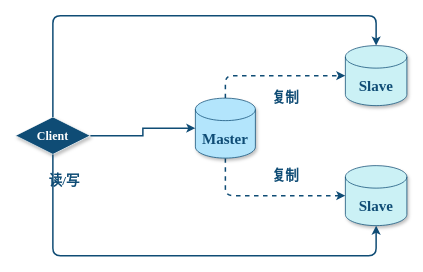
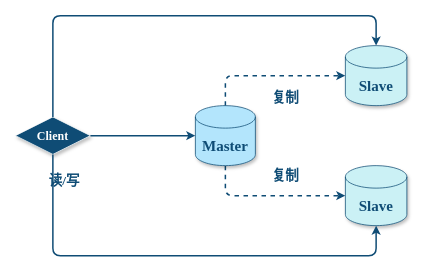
- <mxCell id="4" value="&lt;b&gt;Master&lt;/b&gt;" style="shape=cylinder3;whiteSpace=wrap;html=1;boundedLbl=1;backgroundOutline=1;size=15;rounded=1;shadow=1;align=center;verticalAlign=middle;fontFamily=Tahoma;fontSize=20;fontColor=#0F4C75;fillColor=#B3E5FC;strokeColor=#0F4C75;" vertex="1" parent="1"><mxGeometry x="260" y="130" width="80" height="80" as="geometry" /></mxCell>
+ <mxCell id="4" value="&lt;b&gt;Master&lt;/b&gt;" style="shape=cylinder3;whiteSpace=wrap;html=1;boundedLbl=1;backgroundOutline=1;size=15;rounded=1;shadow=1;align=center;verticalAlign=middle;fontFamily=Tahoma;fontSize=20;fontColor=#0F4C75;fillColor=#B3E5FC;strokeColor=#0F4C75;" vertex="1" parent="1"><mxGeometry x="260" y="140" width="80" height="80" as="geometry" /></mxCell>
